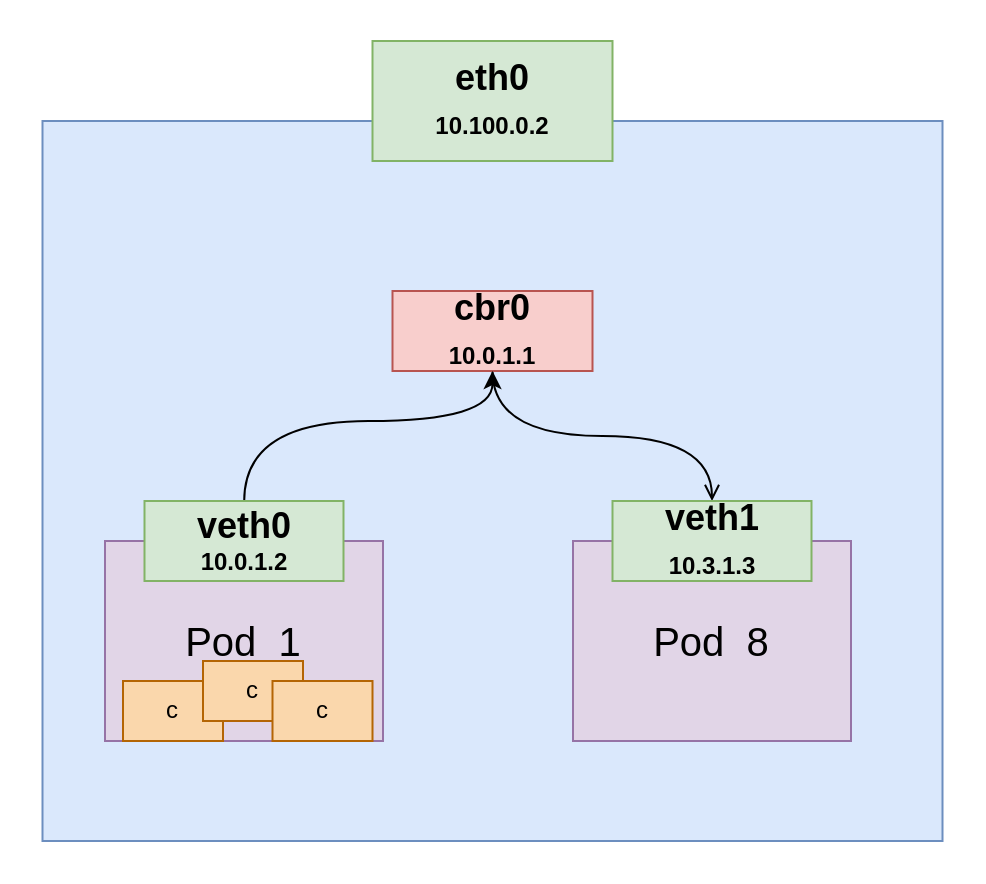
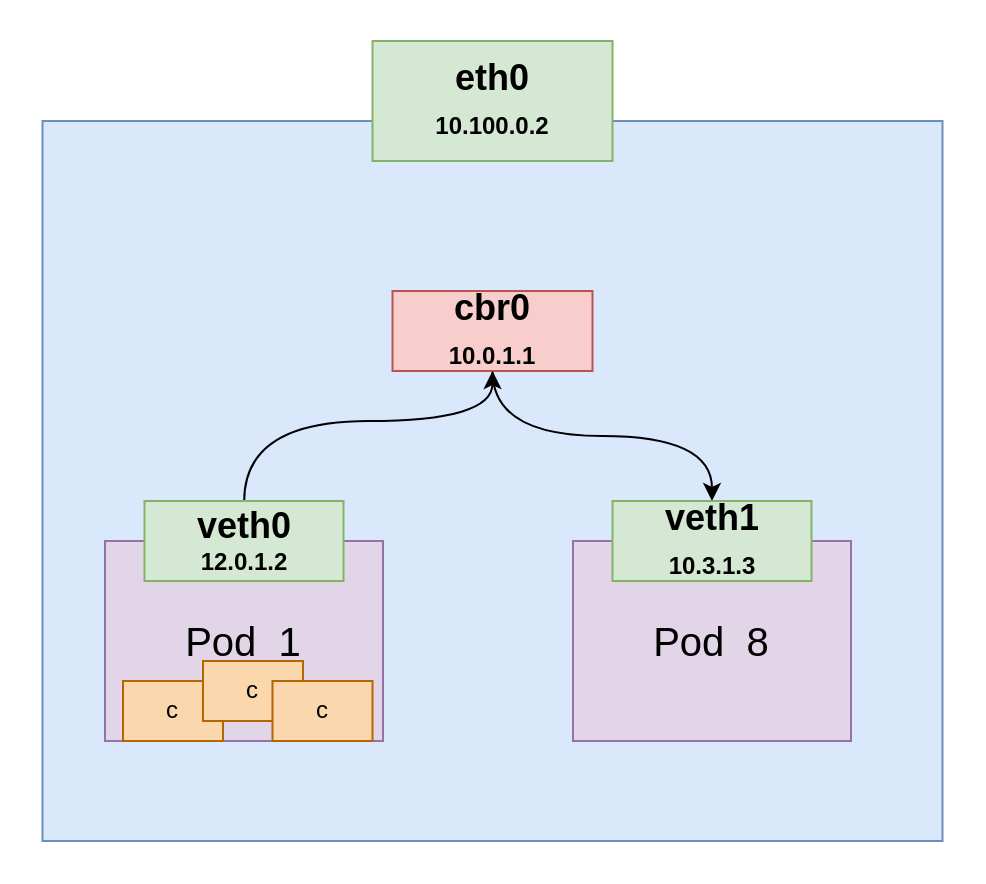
- <mxCell id="4" style="edgeStyle=orthogonalEdgeStyle;curved=1;rounded=0;orthogonalLoop=1;jettySize=auto;html=1;exitX=0.5;exitY=1;exitDx=0;exitDy=0;entryX=0.5;entryY=0;entryDx=0;entryDy=0;strokeColor=#000000;endArrow=open;" parent="1" source="5" target="10" edge="1"><mxGeometry relative="1" as="geometry" /></mxCell>
+ <mxCell id="4" style="edgeStyle=orthogonalEdgeStyle;curved=1;rounded=0;orthogonalLoop=1;jettySize=auto;html=1;exitX=0.5;exitY=1;exitDx=0;exitDy=0;entryX=0.5;entryY=0;entryDx=0;entryDy=0;strokeColor=#000000;" parent="1" source="5" target="10" edge="1"><mxGeometry relative="1" as="geometry" /></mxCell>
- <mxCell id="9" value="&lt;font color=&quot;#000000&quot;&gt;&lt;b&gt;&lt;span style=&quot;font-size: 18px&quot;&gt;veth0&lt;/span&gt;&lt;br&gt;&lt;font style=&quot;font-size: 12px&quot;&gt;10.0.1.2&lt;/font&gt;&lt;br&gt;&lt;/b&gt;&lt;/font&gt;" style="rounded=0;whiteSpace=wrap;html=1;fillColor=#d5e8d4;strokeColor=#82b366;" parent="1" vertex="1"><mxGeometry x="71.75" y="250" width="99.5" height="40" as="geometry" /></mxCell>
+ <mxCell id="9" value="&lt;font color=&quot;#000000&quot;&gt;&lt;b&gt;&lt;span style=&quot;font-size: 18px&quot;&gt;veth0&lt;/span&gt;&lt;br&gt;&lt;font style=&quot;font-size: 12px&quot;&gt;12.0.1.2&lt;/font&gt;&lt;br&gt;&lt;/b&gt;&lt;/font&gt;" style="rounded=0;whiteSpace=wrap;html=1;fillColor=#d5e8d4;strokeColor=#82b366;" parent="1" vertex="1"><mxGeometry x="71.75" y="250" width="99.5" height="40" as="geometry" /></mxCell>
